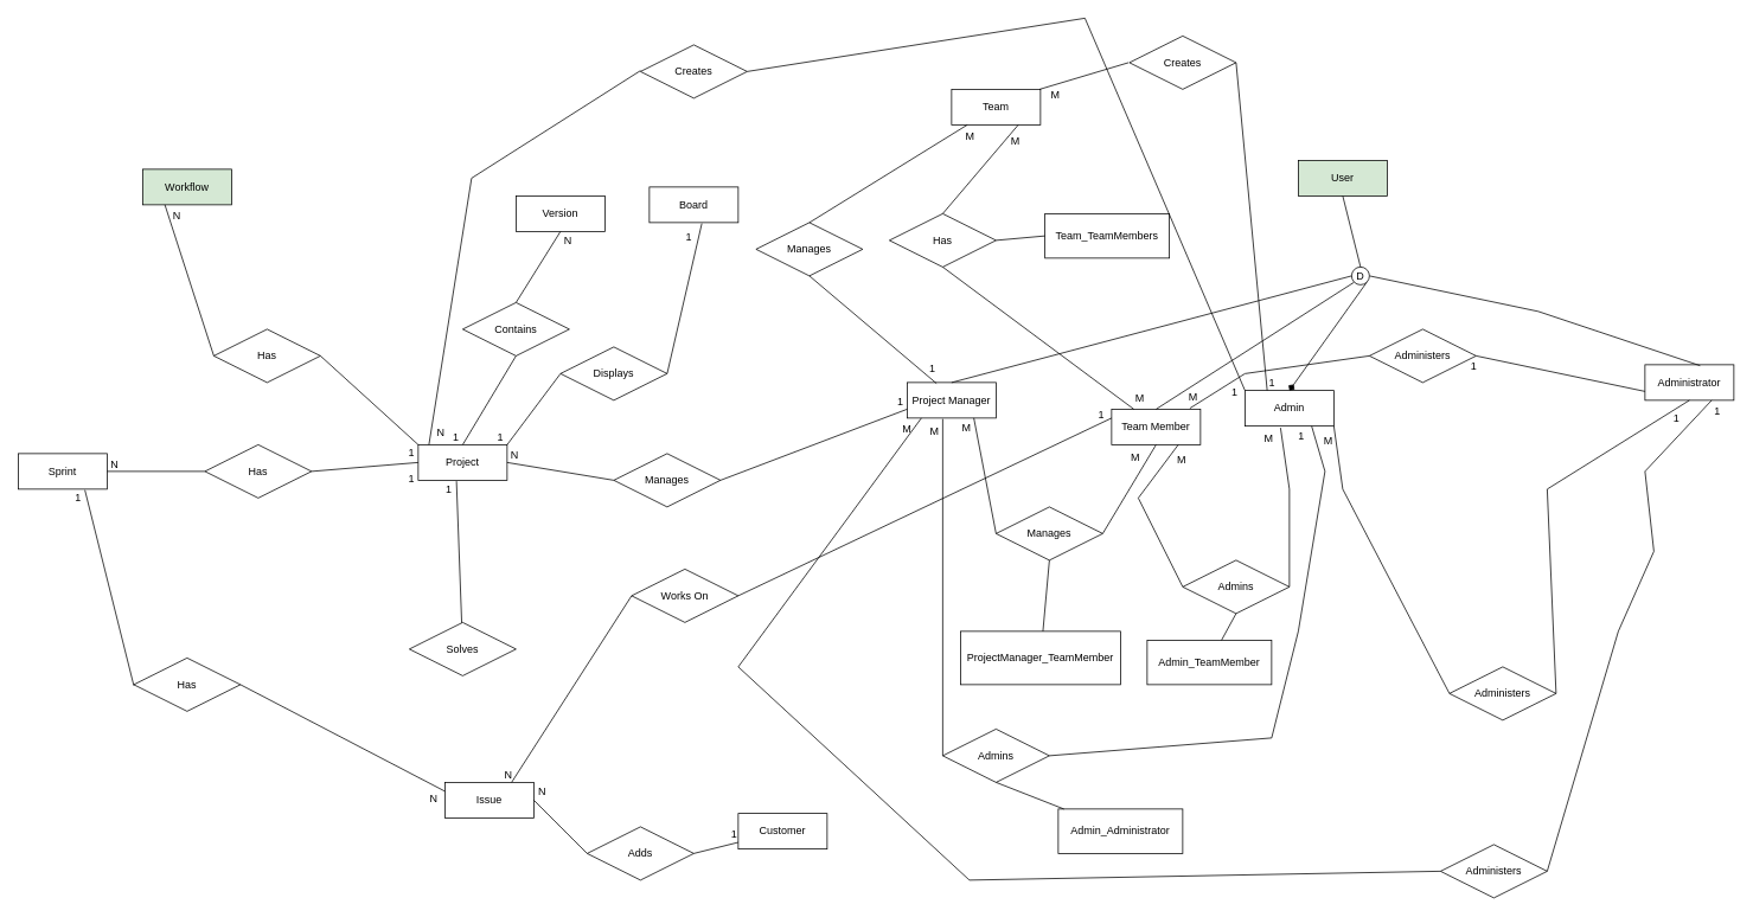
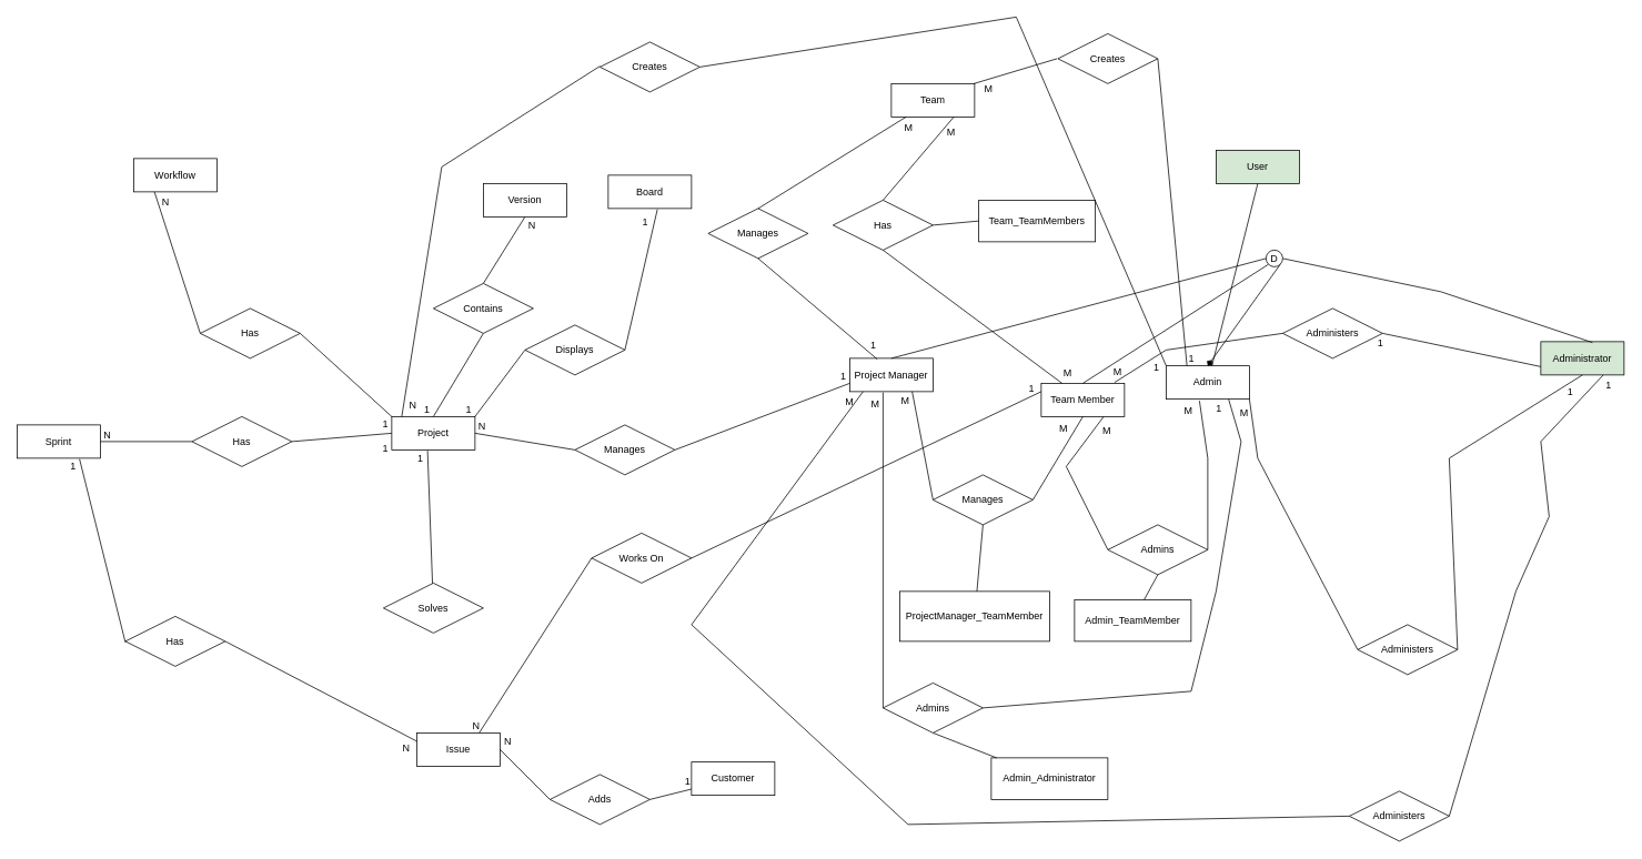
- <mxCell id="3" value="Workflow" style="whiteSpace=wrap;html=1;align=center;fillColor=#d5e8d4;" vertex="1" parent="1"><mxGeometry x="160" y="190" width="100" height="40" as="geometry" /></mxCell>
+ <mxCell id="3" value="Workflow" style="whiteSpace=wrap;html=1;align=center;" vertex="1" parent="1"><mxGeometry x="160" y="190" width="100" height="40" as="geometry" /></mxCell>
- <mxCell id="20" value="" style="endArrow=none;html=1;rounded=0;exitX=0.5;exitY=1;exitDx=0;exitDy=0;entryX=0.5;entryY=0;entryDx=0;entryDy=0;" edge="1" parent="1" source="13" target="19"><mxGeometry relative="1" as="geometry"><mxPoint x="1200" y="450" as="sourcePoint" /><mxPoint x="1370" y="380" as="targetPoint" /></mxGeometry></mxCell>
+ <mxCell id="20" value="" style="endArrow=none;html=1;rounded=0;exitX=0.5;exitY=1;exitDx=0;exitDy=0;" edge="1" parent="1" source="13" target="14"><mxGeometry relative="1" as="geometry"><mxPoint x="1200" y="450" as="sourcePoint" /><mxPoint x="1370" y="380" as="targetPoint" /></mxGeometry></mxCell>
- <mxCell id="12" value="Administrator" style="whiteSpace=wrap;html=1;align=center;" vertex="1" parent="1"><mxGeometry x="1850" y="410" width="100" height="40" as="geometry" /></mxCell>
+ <mxCell id="12" value="Administrator" style="whiteSpace=wrap;html=1;align=center;fillColor=#d5e8d4;" vertex="1" parent="1"><mxGeometry x="1850" y="410" width="100" height="40" as="geometry" /></mxCell>
